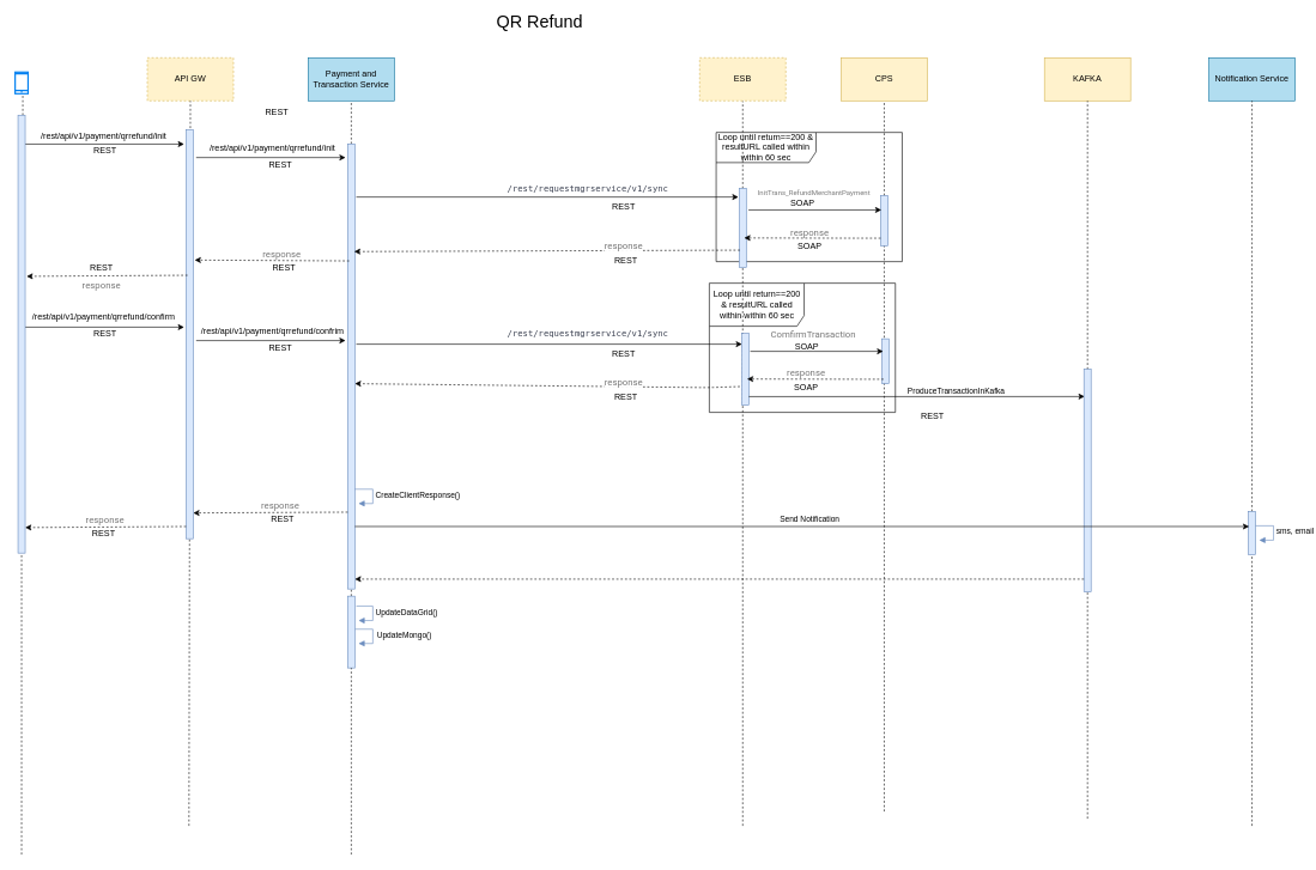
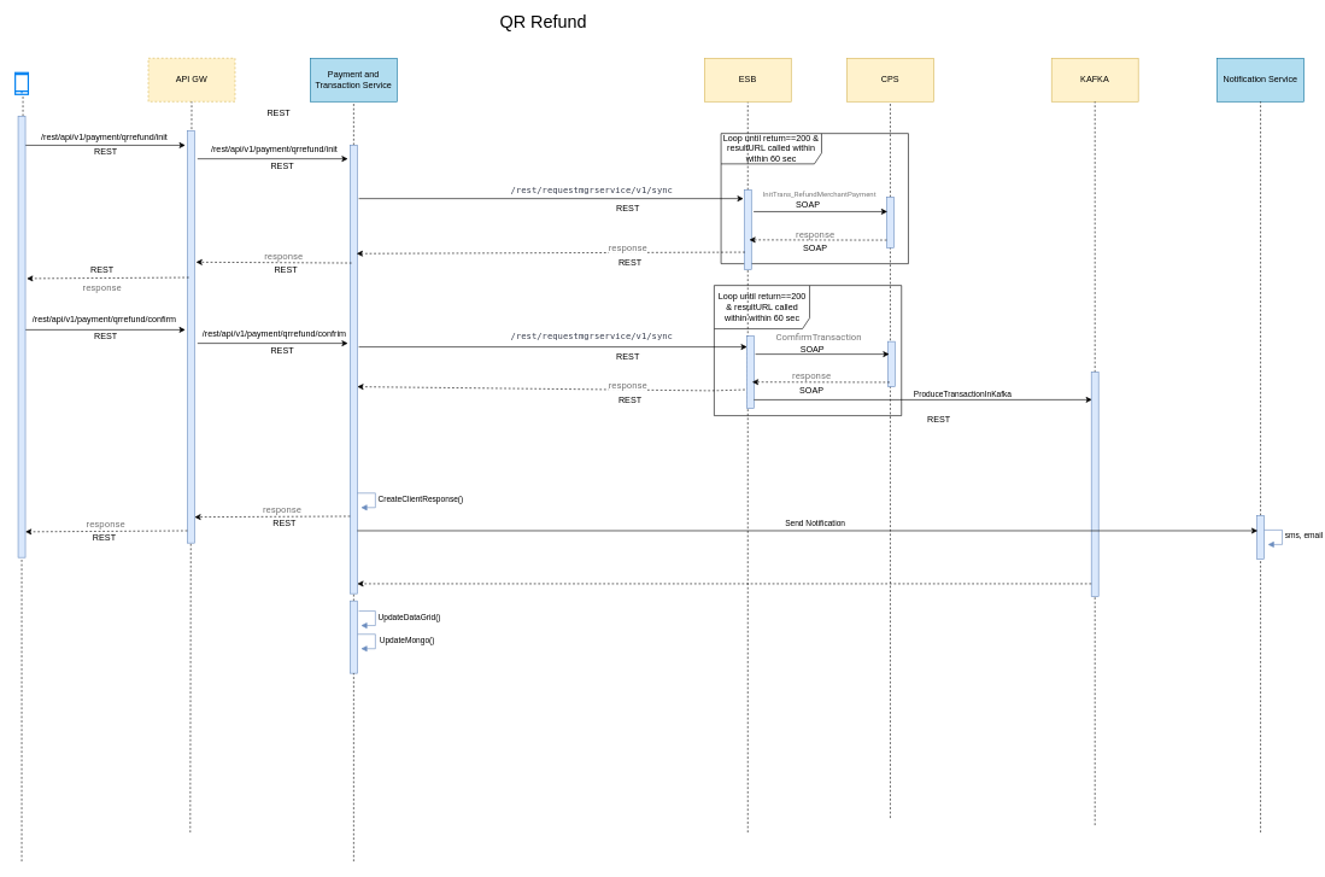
- <mxCell id="32" value="ESB" style="rounded=0;whiteSpace=wrap;html=1;fillColor=#fff2cc;strokeColor=#d6b656;dashed=1;" parent="1" vertex="1"><mxGeometry x="973" y="80" width="120" height="60" as="geometry" /></mxCell>
+ <mxCell id="32" value="ESB" style="rounded=0;whiteSpace=wrap;html=1;fillColor=#fff2cc;strokeColor=#d6b656;" parent="1" vertex="1"><mxGeometry x="973" y="80" width="120" height="60" as="geometry" /></mxCell>
